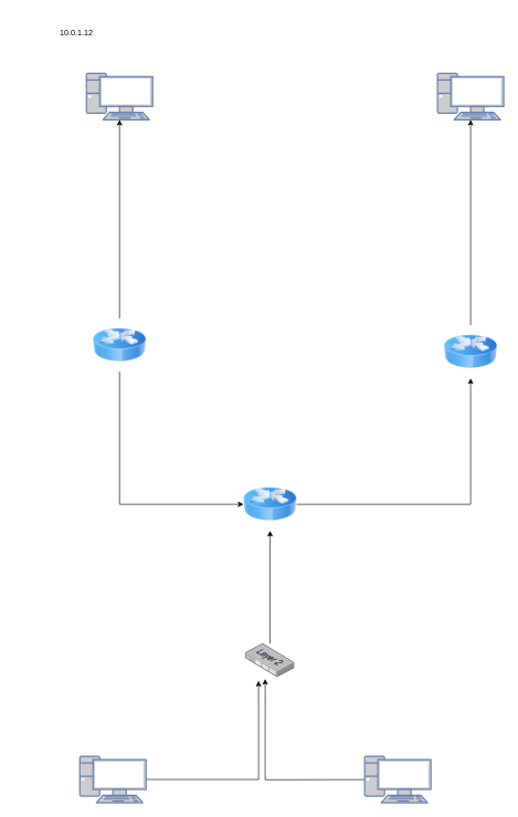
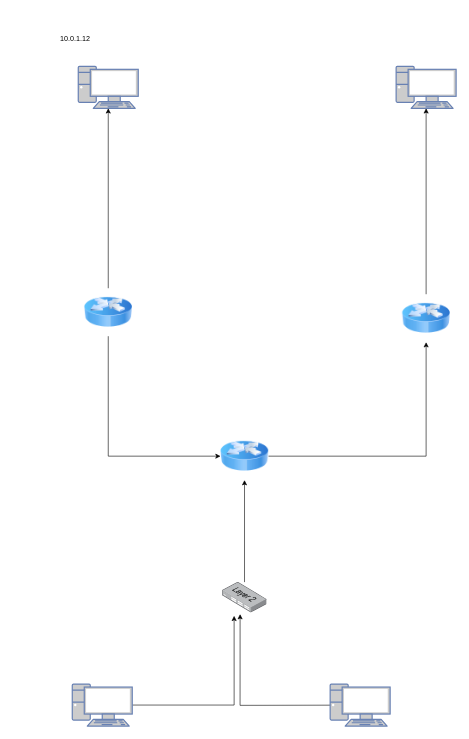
- <mxCell id="17" value="10.0.1.12" style="text;html=1;align=center;verticalAlign=middle;whiteSpace=wrap;rounded=0;" vertex="1" parent="1"><mxGeometry x="20" y="20" width="190" height="60" as="geometry" /></mxCell>
+ <mxCell id="17" value="10.0.1.12" style="text;html=1;align=center;verticalAlign=middle;whiteSpace=wrap;rounded=0;" vertex="1" parent="1"><mxGeometry x="30" y="35" width="190" height="60" as="geometry" /></mxCell>
